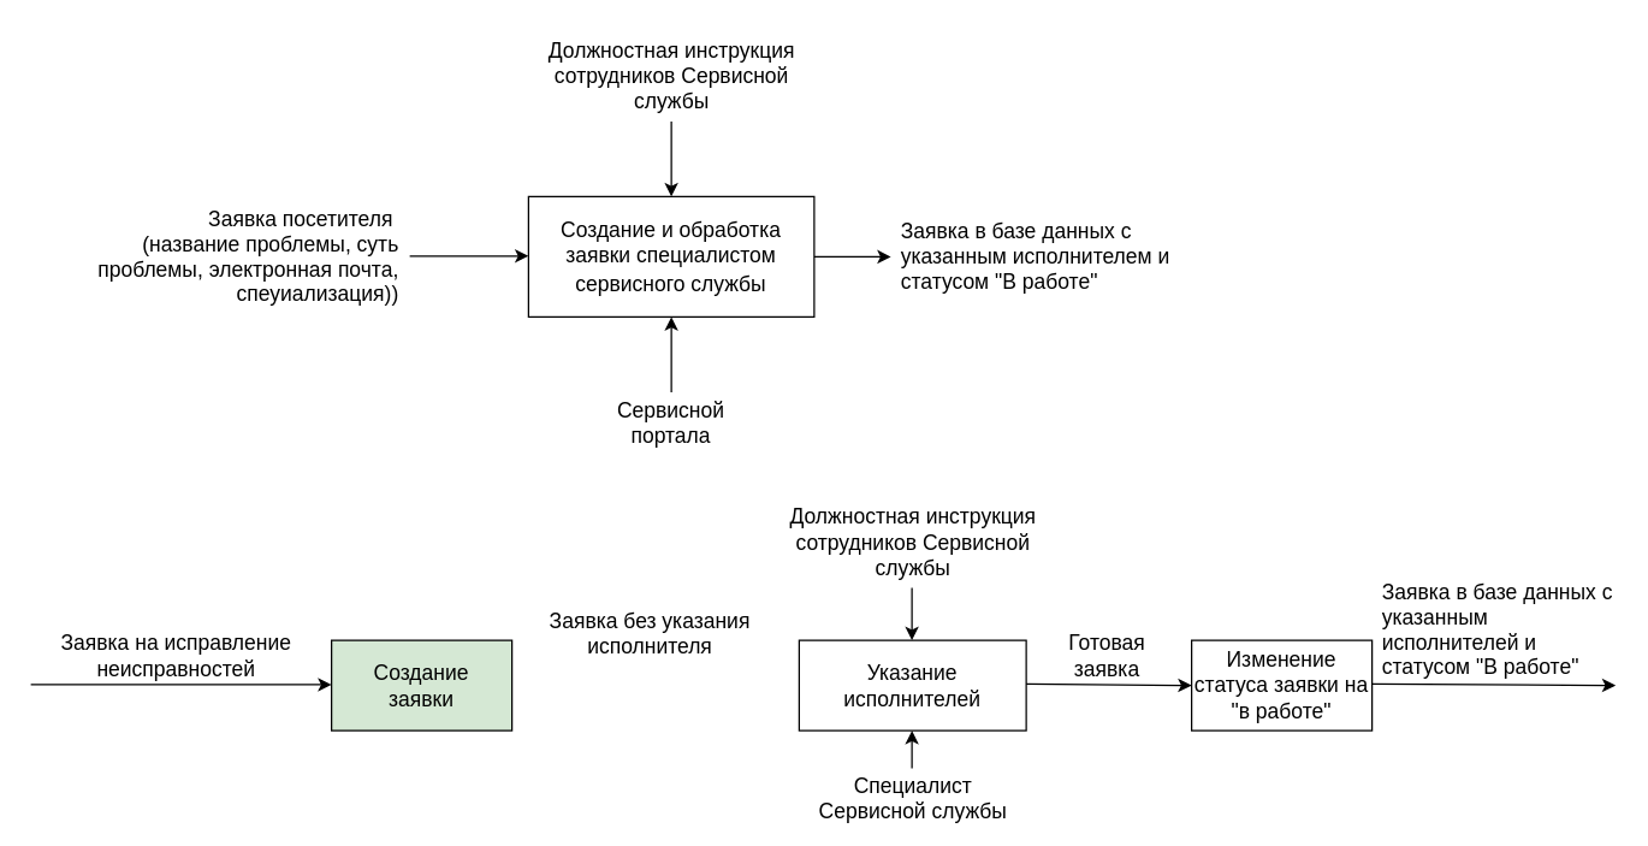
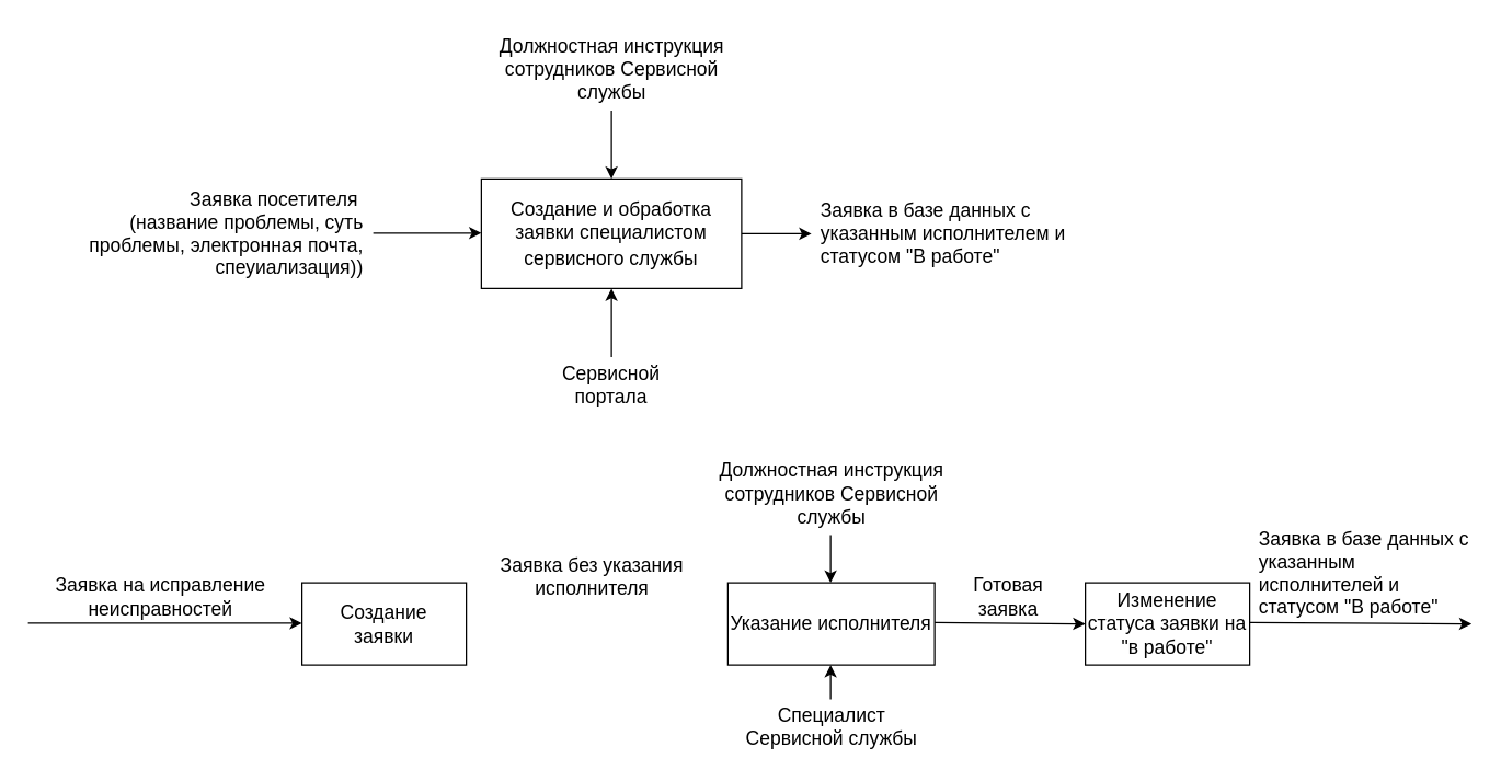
- <mxCell id="11" value="&lt;font style=&quot;font-size: 14px&quot;&gt;Создание&lt;br style=&quot;font-size: 14px&quot;&gt;заявки&lt;br&gt;&lt;/font&gt;" style="rounded=0;whiteSpace=wrap;html=1;fontSize=14;align=center;fillColor=#d5e8d4;" parent="1" vertex="1"><mxGeometry x="220" y="425" width="120" height="60" as="geometry" /></mxCell>
+ <mxCell id="11" value="&lt;font style=&quot;font-size: 14px&quot;&gt;Создание&lt;br style=&quot;font-size: 14px&quot;&gt;заявки&lt;br&gt;&lt;/font&gt;" style="rounded=0;whiteSpace=wrap;html=1;fontSize=14;align=center;" parent="1" vertex="1"><mxGeometry x="220" y="425" width="120" height="60" as="geometry" /></mxCell>
- <mxCell id="13" value="Указание исполнителей" style="rounded=0;whiteSpace=wrap;html=1;fontSize=14;align=center;" parent="1" vertex="1"><mxGeometry x="531" y="425" width="151" height="60" as="geometry" /></mxCell>
+ <mxCell id="13" value="Указание исполнителя" style="rounded=0;whiteSpace=wrap;html=1;fontSize=14;align=center;" parent="1" vertex="1"><mxGeometry x="531" y="425" width="151" height="60" as="geometry" /></mxCell>
